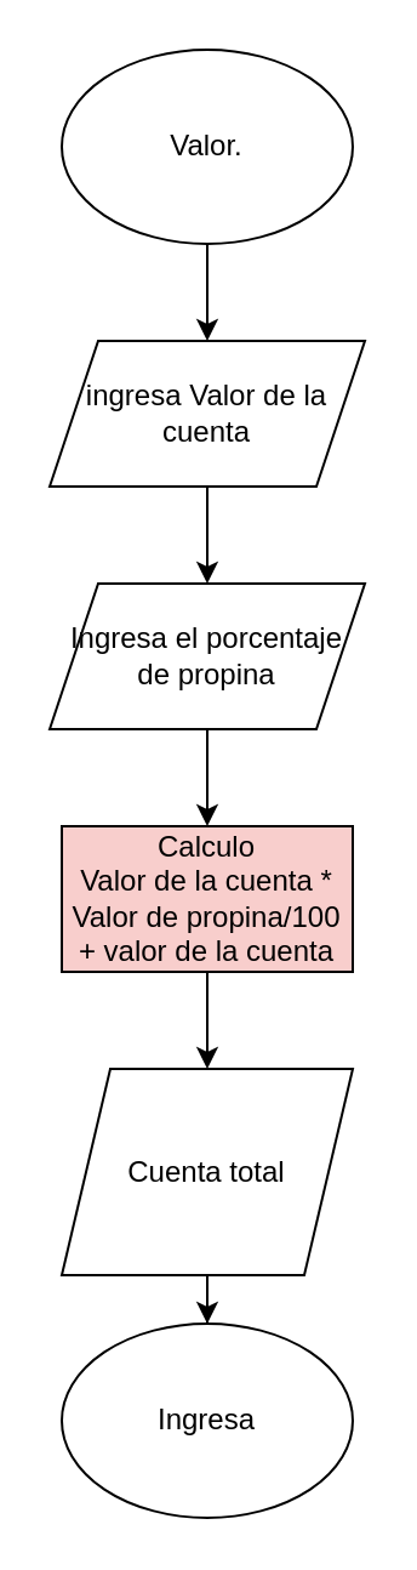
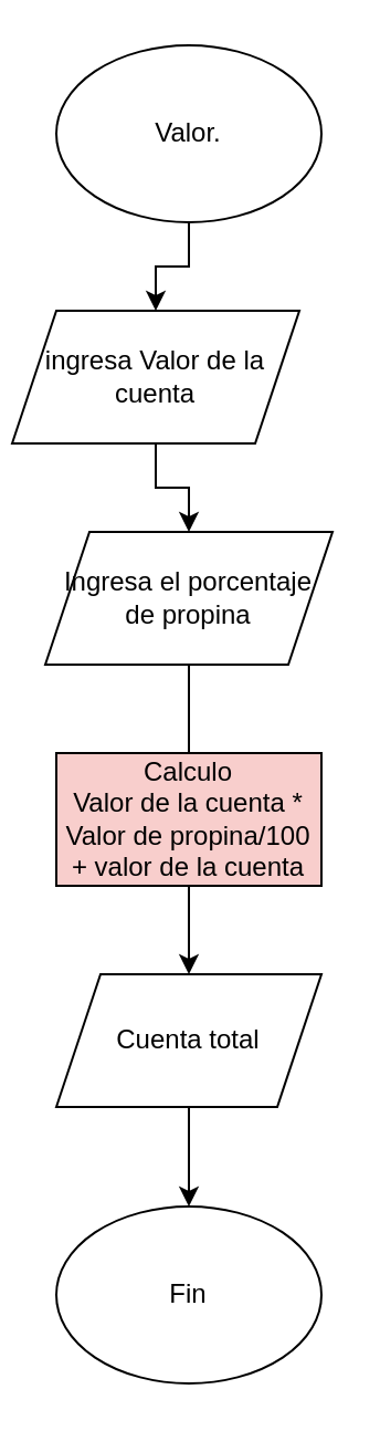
- <mxCell id="5" value="ingresa Valor de la cuenta" style="shape=parallelogram;perimeter=parallelogramPerimeter;whiteSpace=wrap;html=1;fixedSize=1;" vertex="1" parent="1"><mxGeometry x="20" y="140" width="130" height="60" as="geometry" /></mxCell>
+ <mxCell id="5" value="ingresa Valor de la cuenta" style="shape=parallelogram;perimeter=parallelogramPerimeter;whiteSpace=wrap;html=1;fixedSize=1;" vertex="1" parent="1"><mxGeometry x="5" y="140" width="130" height="60" as="geometry" /></mxCell>
- <mxCell id="6" value="" style="edgeStyle=orthogonalEdgeStyle;rounded=0;orthogonalLoop=1;jettySize=auto;html=1;" edge="1" parent="1" source="7" target="9"><mxGeometry relative="1" as="geometry" /></mxCell>
+ <mxCell id="6" value="" style="edgeStyle=orthogonalEdgeStyle;rounded=0;orthogonalLoop=1;jettySize=auto;html=1;endArrow=none;" edge="1" parent="1" source="7" target="9"><mxGeometry relative="1" as="geometry" /></mxCell>
- <mxCell id="11" value="Cuenta total" style="shape=parallelogram;perimeter=parallelogramPerimeter;whiteSpace=wrap;html=1;fixedSize=1;" vertex="1" parent="1"><mxGeometry x="25" y="440" width="120" height="85" as="geometry" /></mxCell>
+ <mxCell id="11" value="Cuenta total" style="shape=parallelogram;perimeter=parallelogramPerimeter;whiteSpace=wrap;html=1;fixedSize=1;" vertex="1" parent="1"><mxGeometry x="25" y="440" width="120" height="60" as="geometry" /></mxCell>
- <mxCell id="12" value="Ingresa" style="ellipse;whiteSpace=wrap;html=1;" vertex="1" parent="1"><mxGeometry x="25" y="545" width="120" height="80" as="geometry" /></mxCell>
+ <mxCell id="12" value="Fin" style="ellipse;whiteSpace=wrap;html=1;" vertex="1" parent="1"><mxGeometry x="25" y="545" width="120" height="80" as="geometry" /></mxCell>
